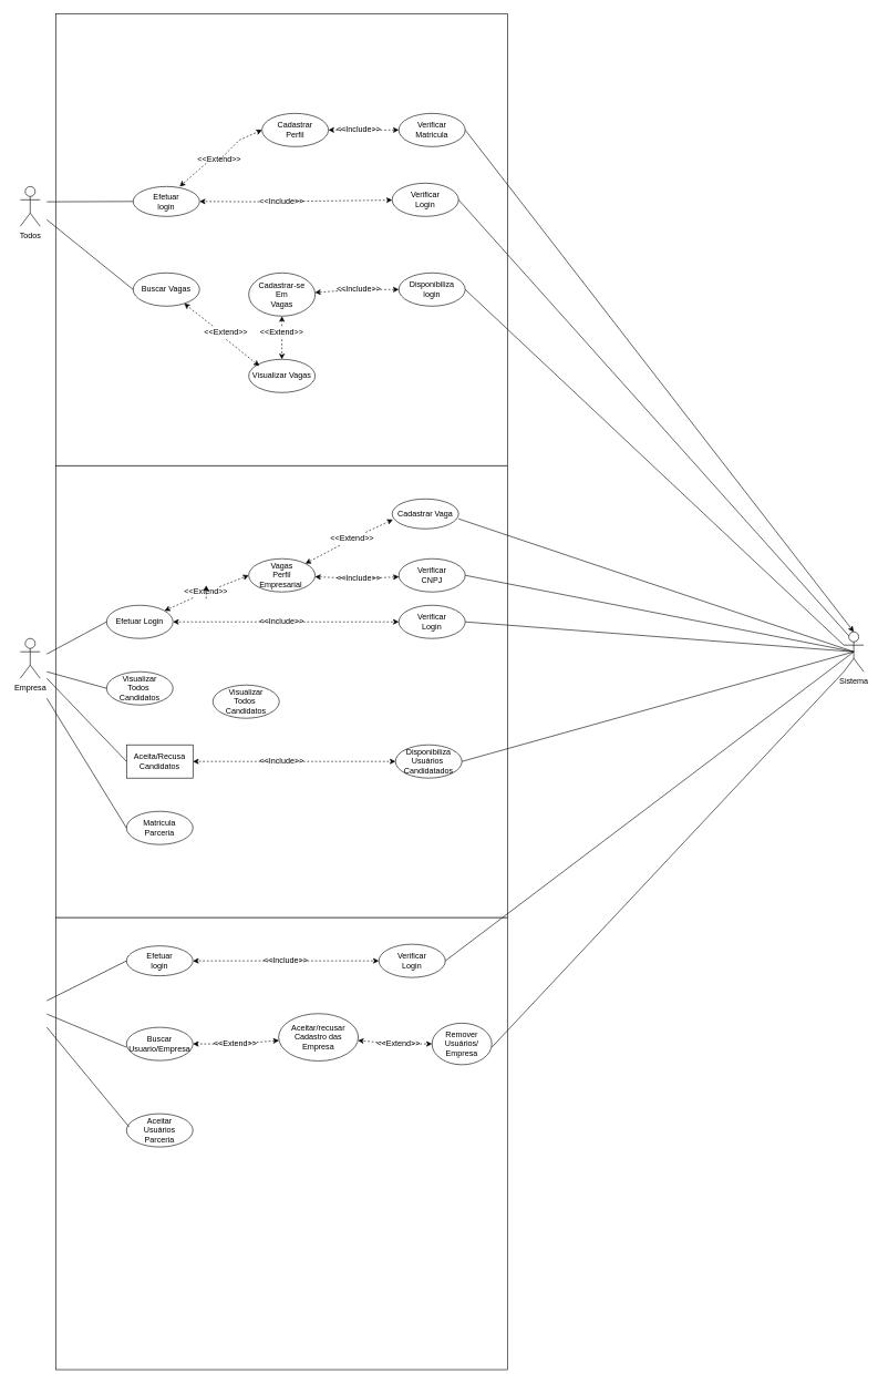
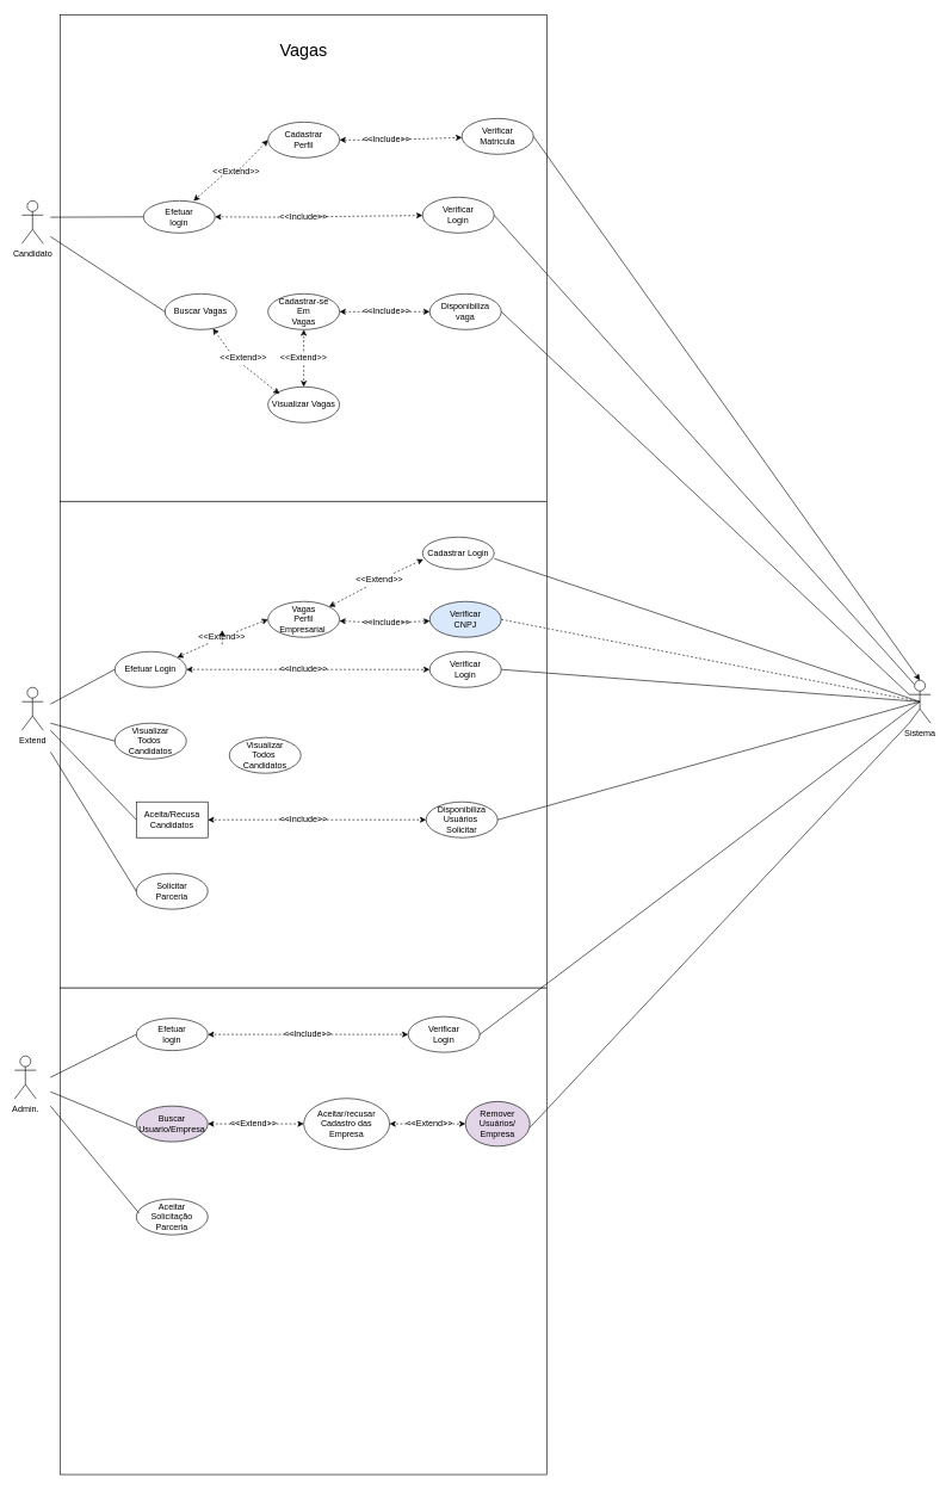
+ <mxCell id="4" value="&lt;font style=&quot;font-size: 24px&quot;&gt;Vagas&lt;/font&gt;" style="text;html=1;strokeColor=none;fillColor=none;align=center;verticalAlign=middle;whiteSpace=wrap;rounded=0;" parent="1" vertex="1"><mxGeometry x="404" y="60" width="40" height="20" as="geometry" /></mxCell>
- <mxCell id="15" value="Cadastrar&lt;br&gt;Perfil" style="ellipse;whiteSpace=wrap;html=1;" parent="1" vertex="1"><mxGeometry x="394" y="170" width="100" height="50" as="geometry" /></mxCell>
+ <mxCell id="15" value="Cadastrar&lt;br&gt;Perfil" style="ellipse;whiteSpace=wrap;html=1;" parent="1" vertex="1"><mxGeometry x="374" y="170" width="100" height="50" as="geometry" /></mxCell>
- <mxCell id="16" value="Verificar&lt;br&gt;Matricula" style="ellipse;whiteSpace=wrap;html=1;" parent="1" vertex="1"><mxGeometry x="600" y="170" width="100" height="50" as="geometry" /></mxCell>
+ <mxCell id="16" value="Verificar&lt;br&gt;Matricula" style="ellipse;whiteSpace=wrap;html=1;" parent="1" vertex="1"><mxGeometry x="645" y="165" width="100" height="50" as="geometry" /></mxCell>
- <mxCell id="3" value="Todos" style="shape=umlActor;verticalLabelPosition=bottom;verticalAlign=top;html=1;outlineConnect=0;" parent="1" vertex="1"><mxGeometry x="30" y="280" width="30" height="60" as="geometry" /></mxCell>
+ <mxCell id="3" value="Candidato" style="shape=umlActor;verticalLabelPosition=bottom;verticalAlign=top;html=1;outlineConnect=0;" parent="1" vertex="1"><mxGeometry x="30" y="280" width="30" height="60" as="geometry" /></mxCell>
- <mxCell id="21" value="Buscar Vagas" style="ellipse;whiteSpace=wrap;html=1;" parent="1" vertex="1"><mxGeometry x="200" y="410" width="100" height="50" as="geometry" /></mxCell>
+ <mxCell id="21" value="Buscar Vagas" style="ellipse;whiteSpace=wrap;html=1;" parent="1" vertex="1"><mxGeometry x="230" y="410" width="100" height="50" as="geometry" /></mxCell>
- <mxCell id="23" value="Disponibiliza&lt;br&gt;login" style="ellipse;whiteSpace=wrap;html=1;" parent="1" vertex="1"><mxGeometry x="600" y="410" width="100" height="50" as="geometry" /></mxCell>
+ <mxCell id="23" value="Disponibiliza&lt;br&gt;vaga" style="ellipse;whiteSpace=wrap;html=1;" parent="1" vertex="1"><mxGeometry x="600" y="410" width="100" height="50" as="geometry" /></mxCell>
- <mxCell id="29" value="Cadastrar-se&lt;br&gt;Em&lt;br&gt;Vagas" style="ellipse;whiteSpace=wrap;html=1;" parent="1" vertex="1"><mxGeometry x="374" y="410" width="100" height="65" as="geometry" /></mxCell>
+ <mxCell id="29" value="Cadastrar-se&lt;br&gt;Em&lt;br&gt;Vagas" style="ellipse;whiteSpace=wrap;html=1;" parent="1" vertex="1"><mxGeometry x="374" y="410" width="100" height="50" as="geometry" /></mxCell>
- <mxCell id="61" value="Cadastrar Vaga" style="ellipse;whiteSpace=wrap;html=1;" parent="1" vertex="1"><mxGeometry x="590" y="750" width="100" height="45" as="geometry" /></mxCell>
+ <mxCell id="61" value="Cadastrar Login" style="ellipse;whiteSpace=wrap;html=1;" parent="1" vertex="1"><mxGeometry x="590" y="750" width="100" height="45" as="geometry" /></mxCell>
- <mxCell id="66" value="Verificar&lt;br&gt;CNPJ" style="ellipse;whiteSpace=wrap;html=1;" parent="1" vertex="1"><mxGeometry x="600" y="840" width="100" height="50" as="geometry" /></mxCell>
+ <mxCell id="66" value="Verificar&lt;br&gt;CNPJ" style="ellipse;whiteSpace=wrap;html=1;fillColor=#dae8fc;" parent="1" vertex="1"><mxGeometry x="600" y="840" width="100" height="50" as="geometry" /></mxCell>
- <mxCell id="70" value="" style="endArrow=none;html=1;exitX=1;exitY=0.5;exitDx=0;exitDy=0;entryX=0.5;entryY=0.5;entryDx=0;entryDy=0;entryPerimeter=0;" parent="1" source="66" edge="1" target="38"><mxGeometry width="50" height="50" relative="1" as="geometry"><mxPoint x="700" y="862.5" as="sourcePoint" /><mxPoint x="780" y="960" as="targetPoint" /></mxGeometry></mxCell>
+ <mxCell id="70" value="" style="endArrow=none;html=1;exitX=1;exitY=0.5;exitDx=0;exitDy=0;entryX=0.5;entryY=0.5;entryDx=0;entryDy=0;entryPerimeter=0;dashed=1;" parent="1" source="66" edge="1" target="38"><mxGeometry width="50" height="50" relative="1" as="geometry"><mxPoint x="700" y="862.5" as="sourcePoint" /><mxPoint x="780" y="960" as="targetPoint" /></mxGeometry></mxCell>
- <mxCell id="37" value="Empresa" style="shape=umlActor;verticalLabelPosition=bottom;verticalAlign=top;html=1;outlineConnect=0;" parent="1" vertex="1"><mxGeometry x="30" y="960" width="30" height="60" as="geometry" /></mxCell>
+ <mxCell id="37" value="Extend" style="shape=umlActor;verticalLabelPosition=bottom;verticalAlign=top;html=1;outlineConnect=0;" parent="1" vertex="1"><mxGeometry x="30" y="960" width="30" height="60" as="geometry" /></mxCell>
- <mxCell id="71" value="Disponibiliza&lt;br&gt;Usuários&amp;nbsp;&lt;br&gt;Candidatados" style="ellipse;whiteSpace=wrap;html=1;" parent="1" vertex="1"><mxGeometry x="595" y="1120" width="100" height="50" as="geometry" /></mxCell>
+ <mxCell id="71" value="Disponibiliza&lt;br&gt;Usuários&amp;nbsp;&lt;br&gt;Solicitar" style="ellipse;whiteSpace=wrap;html=1;" parent="1" vertex="1"><mxGeometry x="595" y="1120" width="100" height="50" as="geometry" /></mxCell>
- <mxCell id="76" value="Matricula&lt;br&gt;Parceria" style="ellipse;whiteSpace=wrap;html=1;" parent="1" vertex="1"><mxGeometry x="190" y="1220" width="100" height="50" as="geometry" /></mxCell>
+ <mxCell id="76" value="Solicitar&lt;br&gt;Parceria" style="ellipse;whiteSpace=wrap;html=1;" parent="1" vertex="1"><mxGeometry x="190" y="1220" width="100" height="50" as="geometry" /></mxCell>
+ <mxCell id="49" value="Admin." style="shape=umlActor;verticalLabelPosition=bottom;verticalAlign=top;html=1;outlineConnect=0;" parent="1" vertex="1"><mxGeometry x="20" y="1475" width="30" height="60" as="geometry" /></mxCell>
- <mxCell id="91" value="Aceitar/recusar&lt;br&gt;Cadastro das&lt;br&gt;Empresa" style="ellipse;whiteSpace=wrap;html=1;" parent="1" vertex="1"><mxGeometry x="419" y="1524.37" width="120" height="71.25" as="geometry" /></mxCell>
+ <mxCell id="91" value="Aceitar/recusar&lt;br&gt;Cadastro das&lt;br&gt;Empresa" style="ellipse;whiteSpace=wrap;html=1;" parent="1" vertex="1"><mxGeometry x="424" y="1534.37" width="120" height="71.25" as="geometry" /></mxCell>
- <mxCell id="56" value="Buscar Usuario/Empresa" style="ellipse;whiteSpace=wrap;html=1;" parent="1" vertex="1"><mxGeometry x="190" y="1545" width="100" height="50" as="geometry" /></mxCell>
+ <mxCell id="56" value="Buscar Usuario/Empresa" style="ellipse;whiteSpace=wrap;html=1;fillColor=#e1d5e7;" parent="1" vertex="1"><mxGeometry x="190" y="1545" width="100" height="50" as="geometry" /></mxCell>
- <mxCell id="65" value="Remover&lt;br&gt;Usuários/&lt;br&gt;Empresa" style="ellipse;whiteSpace=wrap;html=1;" parent="1" vertex="1"><mxGeometry x="650" y="1538.75" width="90" height="62.5" as="geometry" /></mxCell>
+ <mxCell id="65" value="Remover&lt;br&gt;Usuários/&lt;br&gt;Empresa" style="ellipse;whiteSpace=wrap;html=1;fillColor=#e1d5e7;" parent="1" vertex="1"><mxGeometry x="650" y="1538.75" width="90" height="62.5" as="geometry" /></mxCell>
- <mxCell id="58" value="Aceitar&lt;br&gt;Usuários&lt;br&gt;Parceria" style="ellipse;whiteSpace=wrap;html=1;" parent="1" vertex="1"><mxGeometry x="190" y="1675" width="100" height="50" as="geometry" /></mxCell>
+ <mxCell id="58" value="Aceitar&lt;br&gt;Solicitação&lt;br&gt;Parceria" style="ellipse;whiteSpace=wrap;html=1;" parent="1" vertex="1"><mxGeometry x="190" y="1675" width="100" height="50" as="geometry" /></mxCell>
